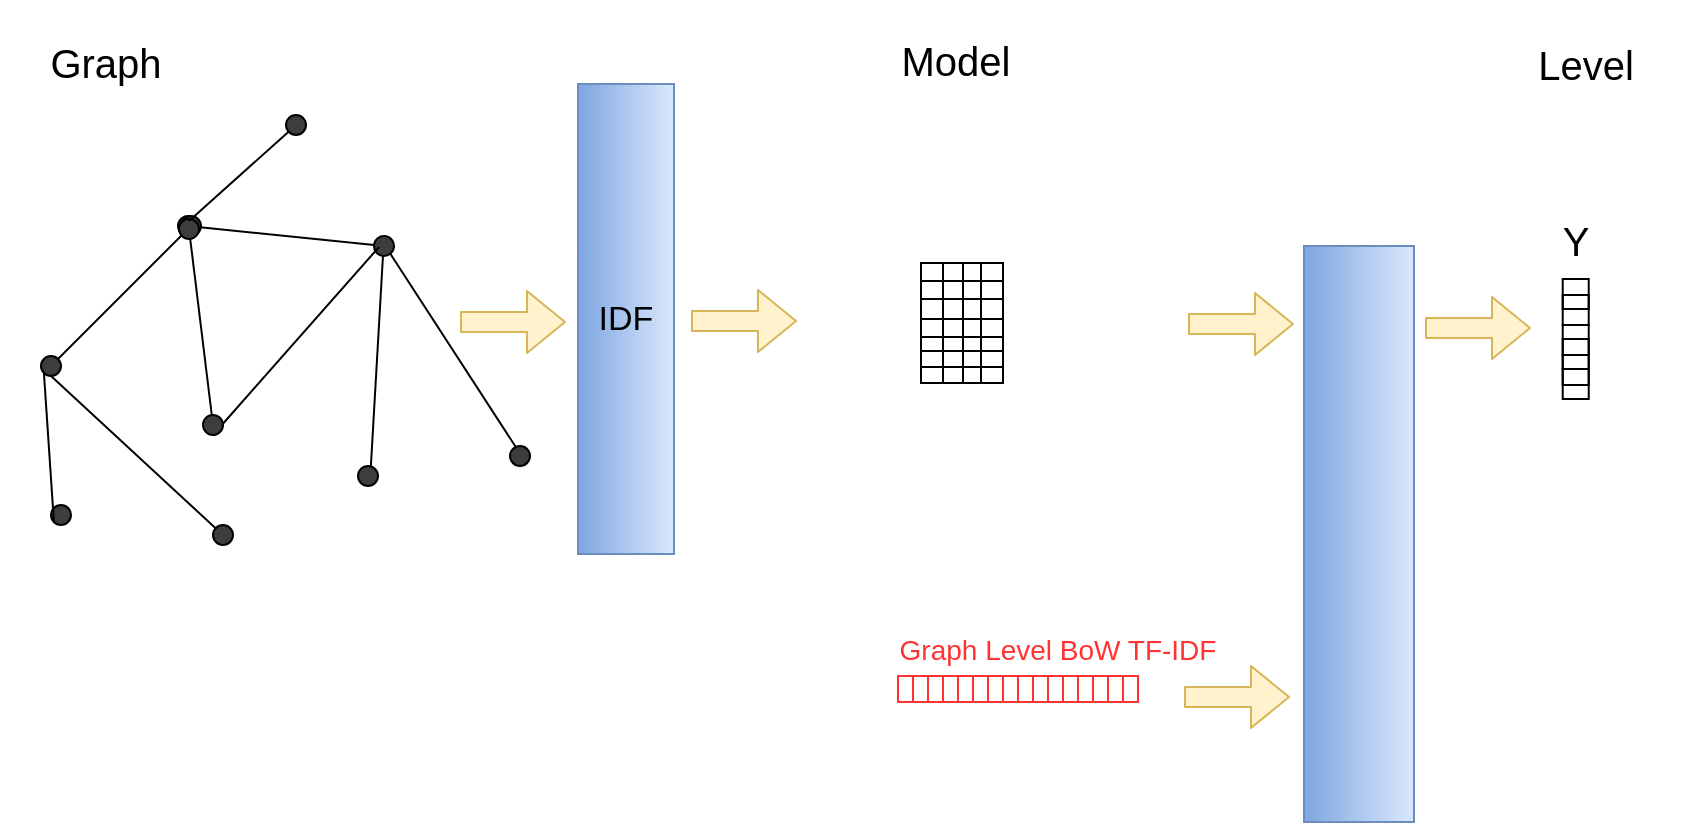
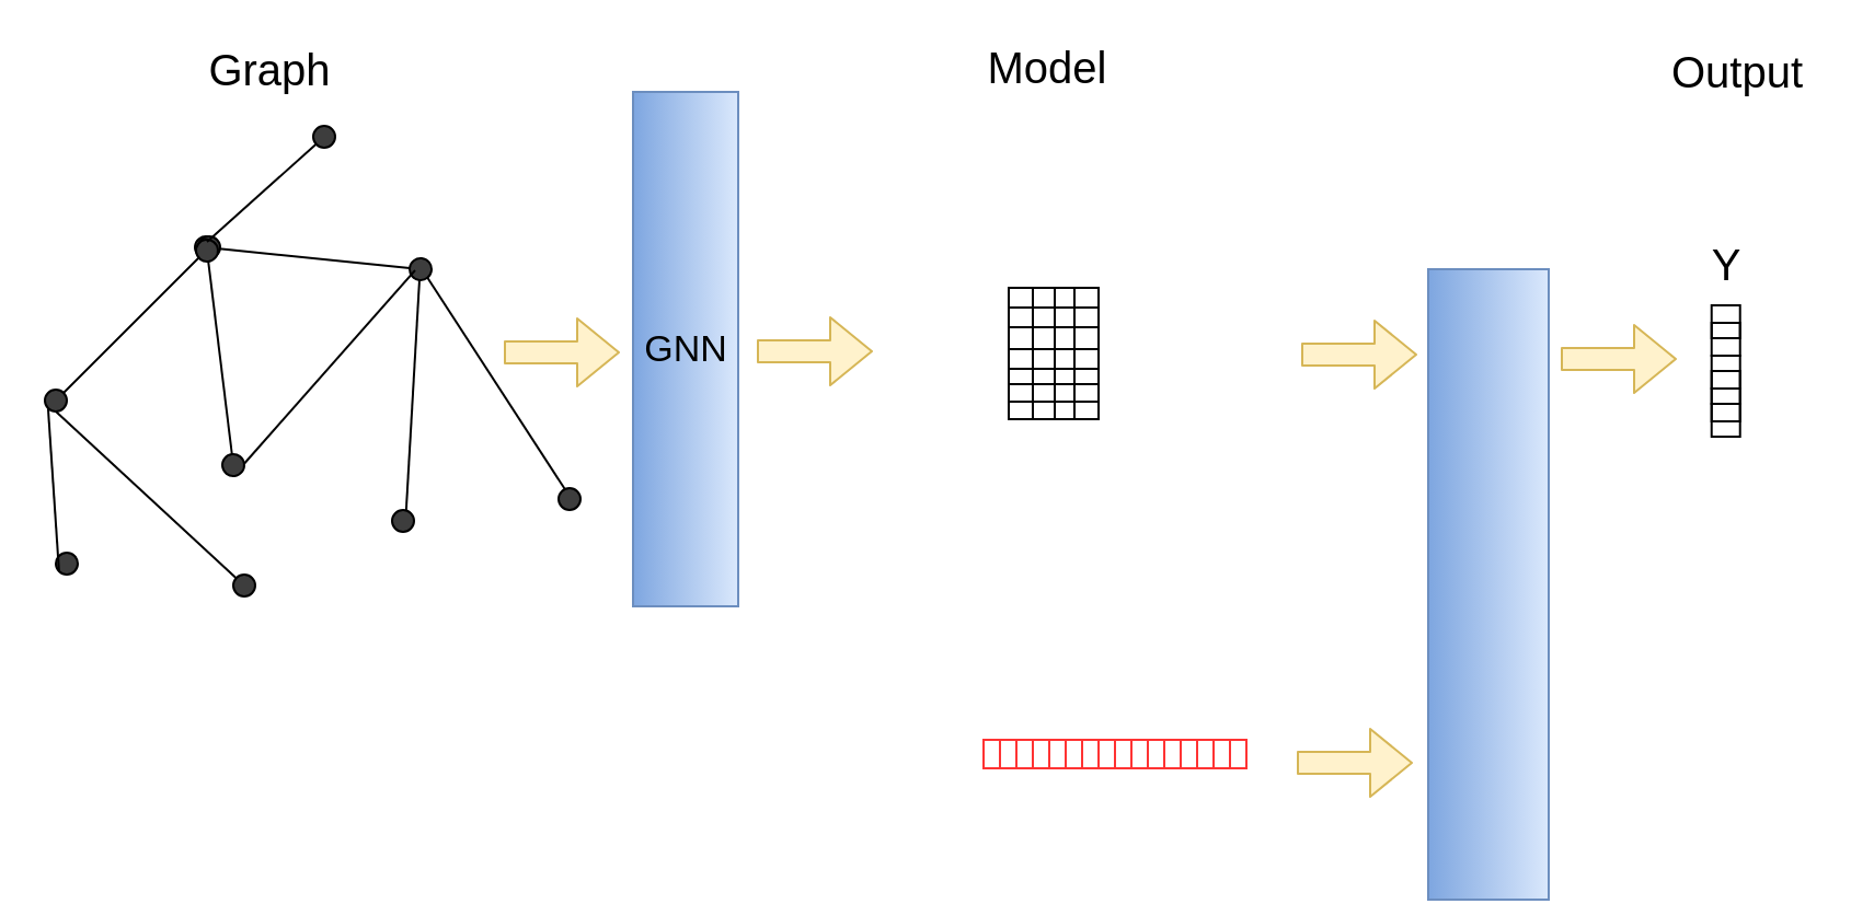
- <mxCell id="52" value="&lt;font style=&quot;font-size: 20px&quot;&gt;Graph&lt;/font&gt;" style="text;html=1;strokeColor=none;fillColor=none;align=center;verticalAlign=middle;whiteSpace=wrap;rounded=0;" vertex="1" parent="1"><mxGeometry x="32.5" y="21" width="40" height="20" as="geometry" /></mxCell>
+ <mxCell id="52" value="&lt;font style=&quot;font-size: 20px&quot;&gt;Graph&lt;/font&gt;" style="text;html=1;strokeColor=none;fillColor=none;align=center;verticalAlign=middle;whiteSpace=wrap;rounded=0;" vertex="1" parent="1"><mxGeometry x="102.5" y="21" width="40" height="20" as="geometry" /></mxCell>
- <mxCell id="14" value="&lt;font style=&quot;font-size: 20px&quot;&gt;Level&lt;/font&gt;" style="text;html=1;strokeColor=none;fillColor=none;align=center;verticalAlign=middle;whiteSpace=wrap;rounded=0;" parent="1" vertex="1"><mxGeometry x="772.5" y="22" width="40" height="20" as="geometry" /></mxCell>
+ <mxCell id="14" value="&lt;font style=&quot;font-size: 20px&quot;&gt;Output&lt;/font&gt;" style="text;html=1;strokeColor=none;fillColor=none;align=center;verticalAlign=middle;whiteSpace=wrap;rounded=0;" parent="1" vertex="1"><mxGeometry x="772.5" y="22" width="40" height="20" as="geometry" /></mxCell>
- <mxCell id="12" value="&lt;font style=&quot;font-size: 17px&quot;&gt;IDF&lt;/font&gt;" style="text;html=1;strokeColor=none;fillColor=none;align=center;verticalAlign=middle;whiteSpace=wrap;rounded=0;" parent="1" vertex="1"><mxGeometry x="292.5" y="150" width="40" height="20" as="geometry" /></mxCell>
+ <mxCell id="12" value="&lt;font style=&quot;font-size: 17px&quot;&gt;GNN&lt;/font&gt;" style="text;html=1;strokeColor=none;fillColor=none;align=center;verticalAlign=middle;whiteSpace=wrap;rounded=0;" parent="1" vertex="1"><mxGeometry x="292.5" y="150" width="40" height="20" as="geometry" /></mxCell>
- <mxCell id="56" value="&lt;font color=&quot;#ff3333&quot; style=&quot;font-size: 14px&quot;&gt;Graph Level BoW TF-IDF&lt;/font&gt;" style="text;html=1;strokeColor=none;fillColor=none;align=center;verticalAlign=middle;whiteSpace=wrap;rounded=0;" vertex="1" parent="1"><mxGeometry x="430" y="315" width="198" height="20" as="geometry" /></mxCell>
